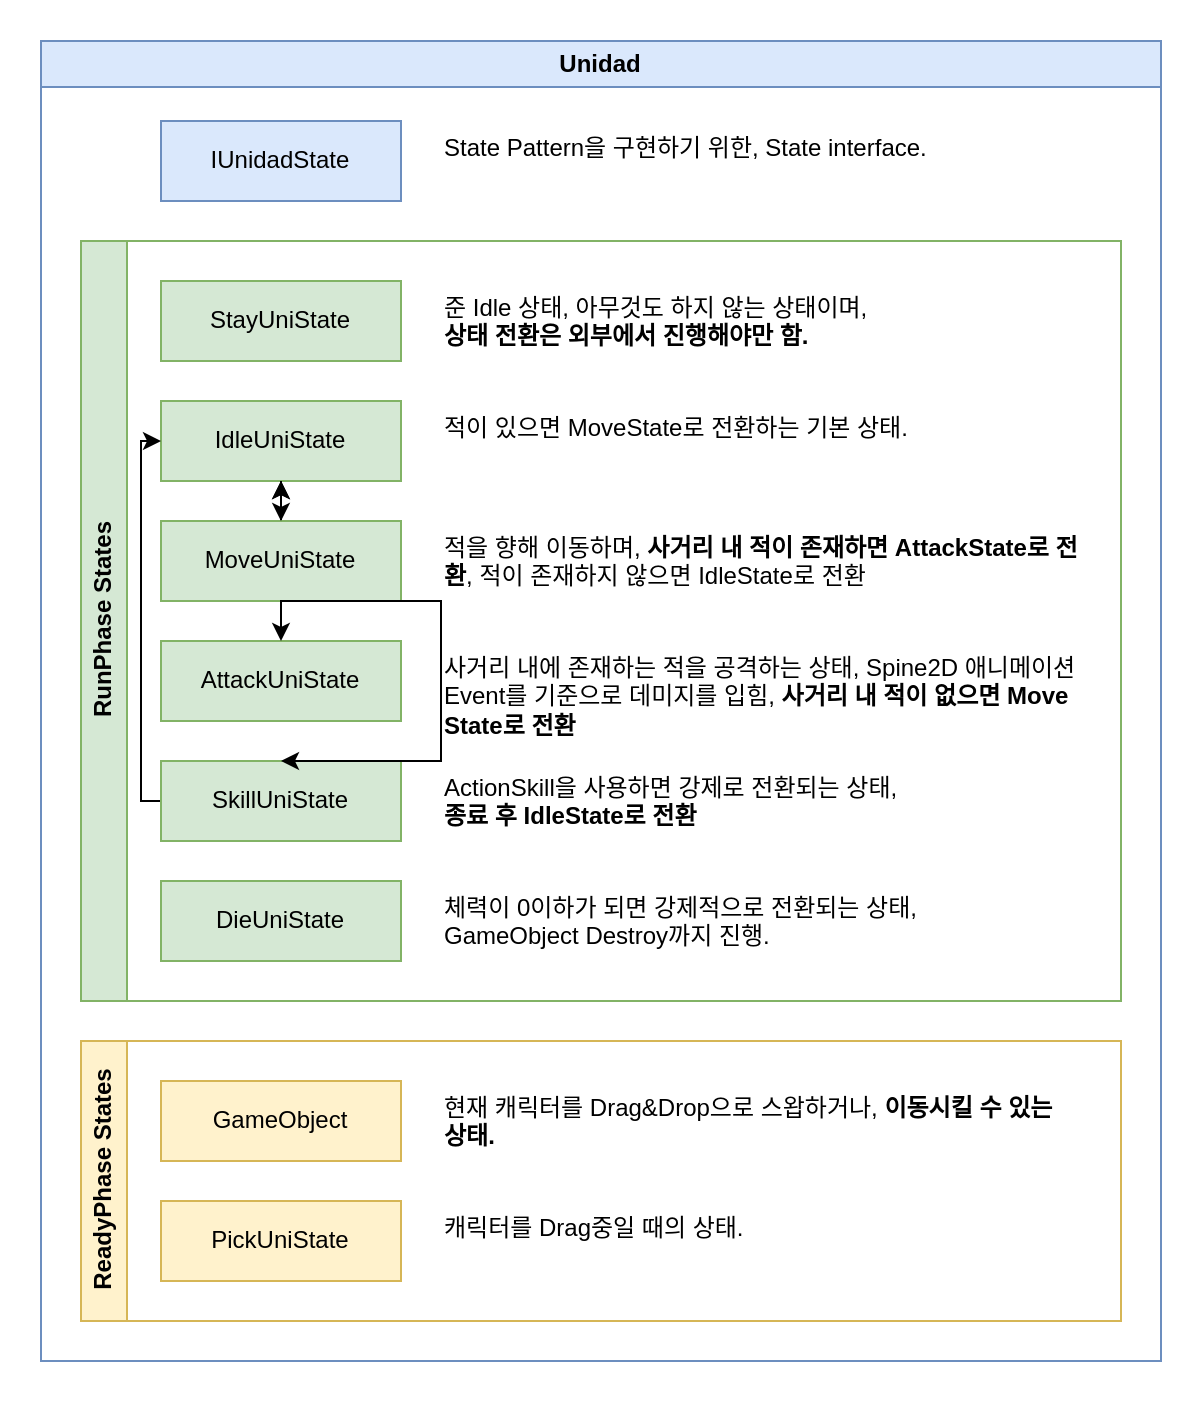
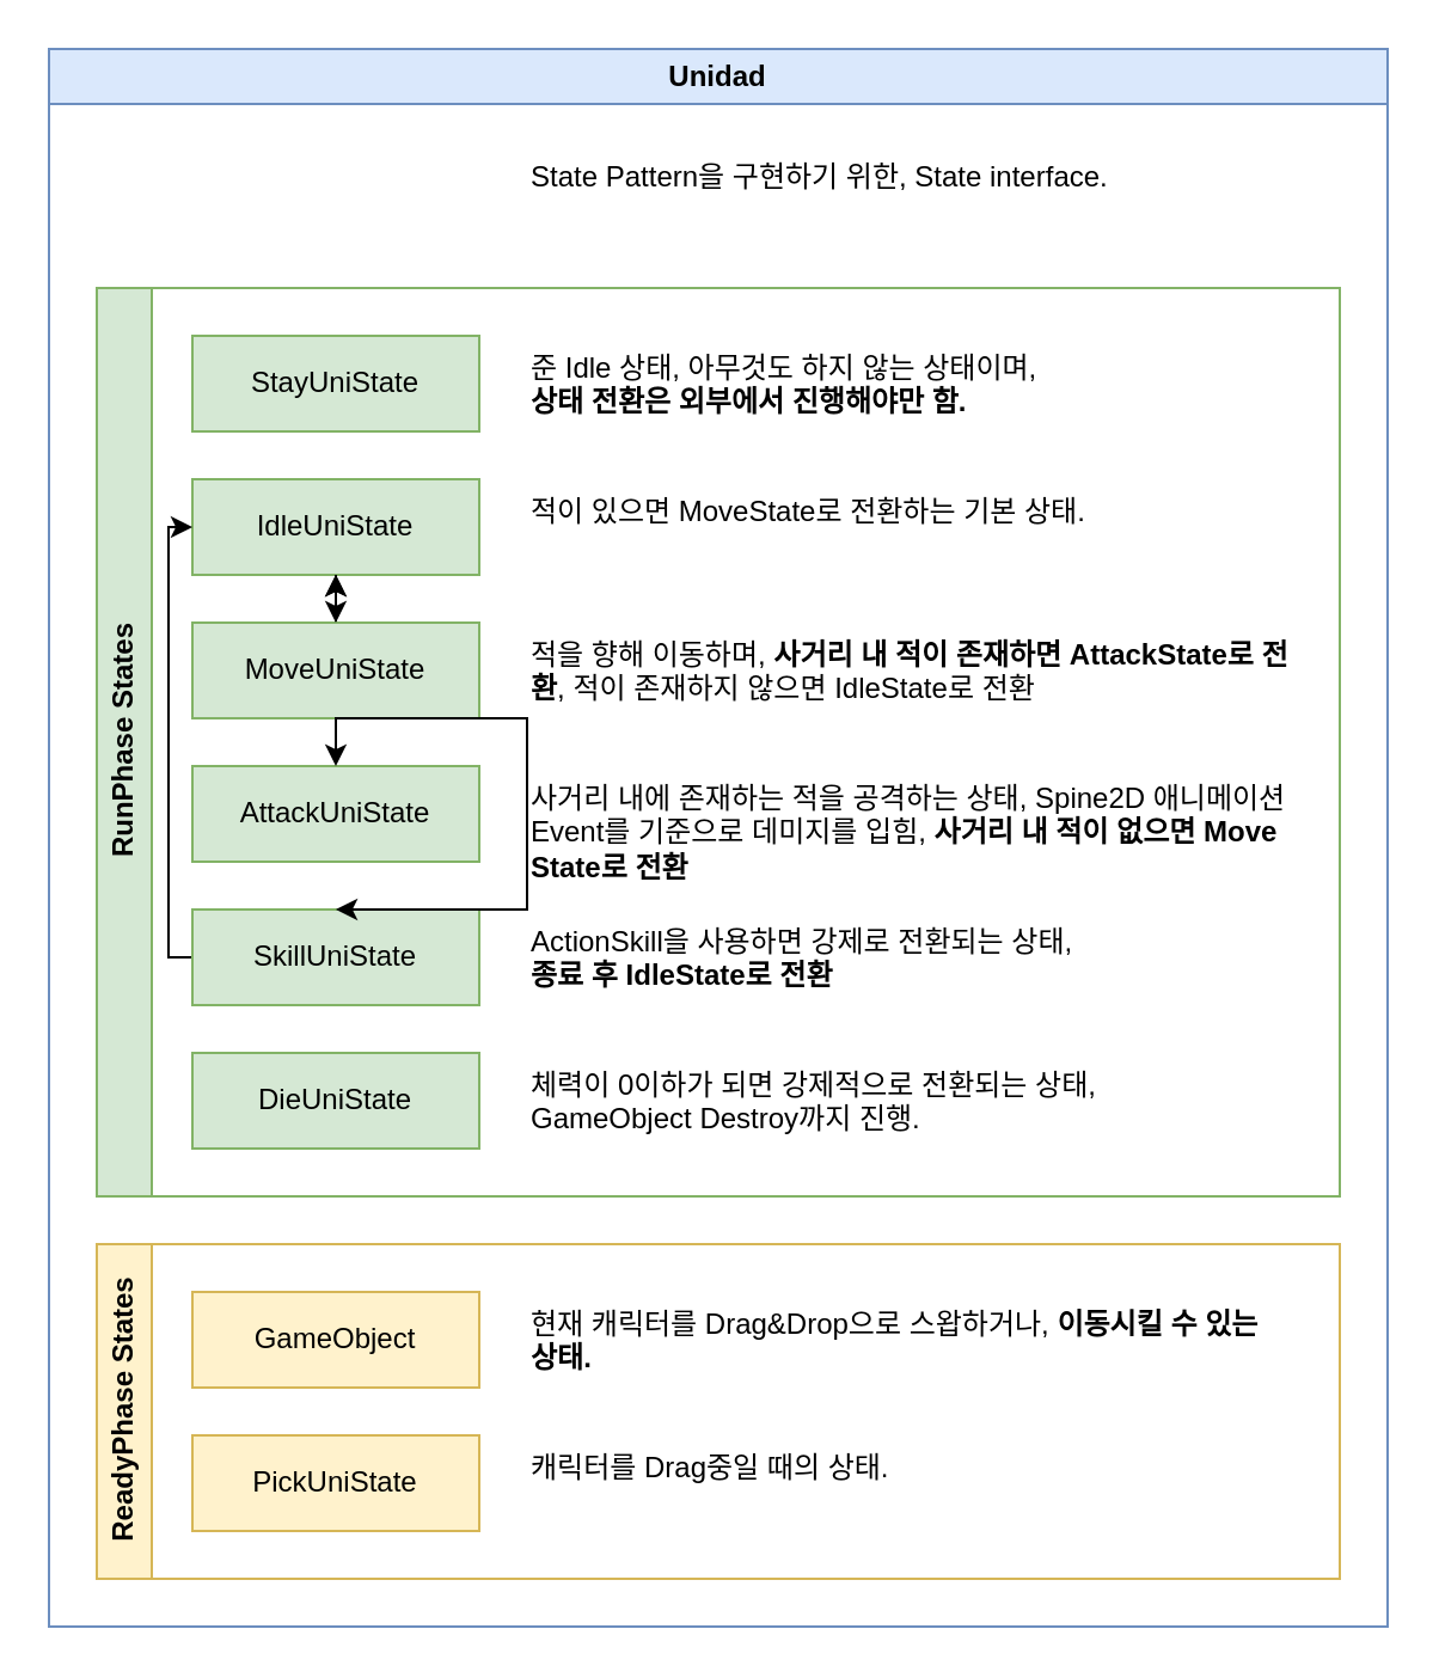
- <mxCell id="3" value="IUnidadState" style="rounded=0;whiteSpace=wrap;html=1;fillColor=#dae8fc;strokeColor=#6c8ebf;" vertex="1" parent="2"><mxGeometry x="60" y="40" width="120" height="40" as="geometry" /></mxCell>
